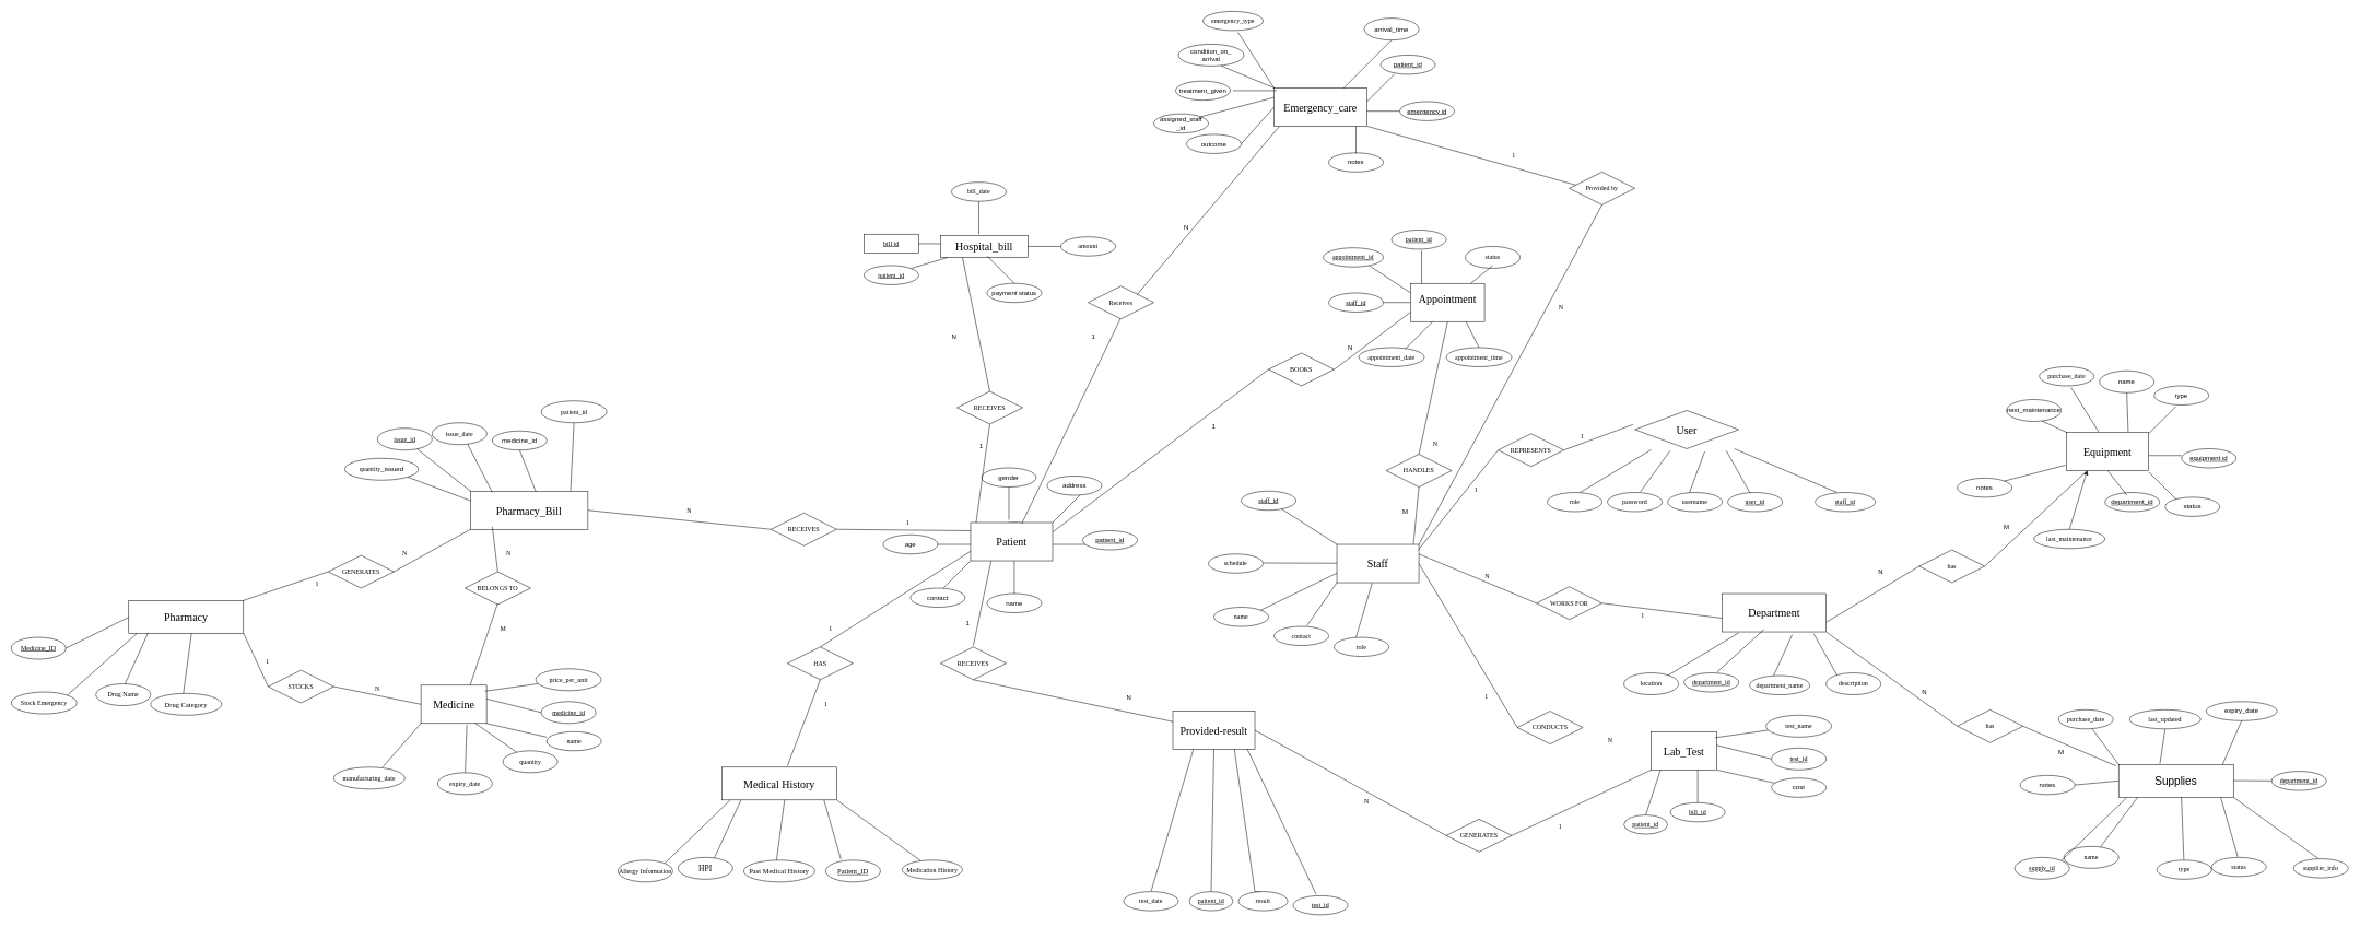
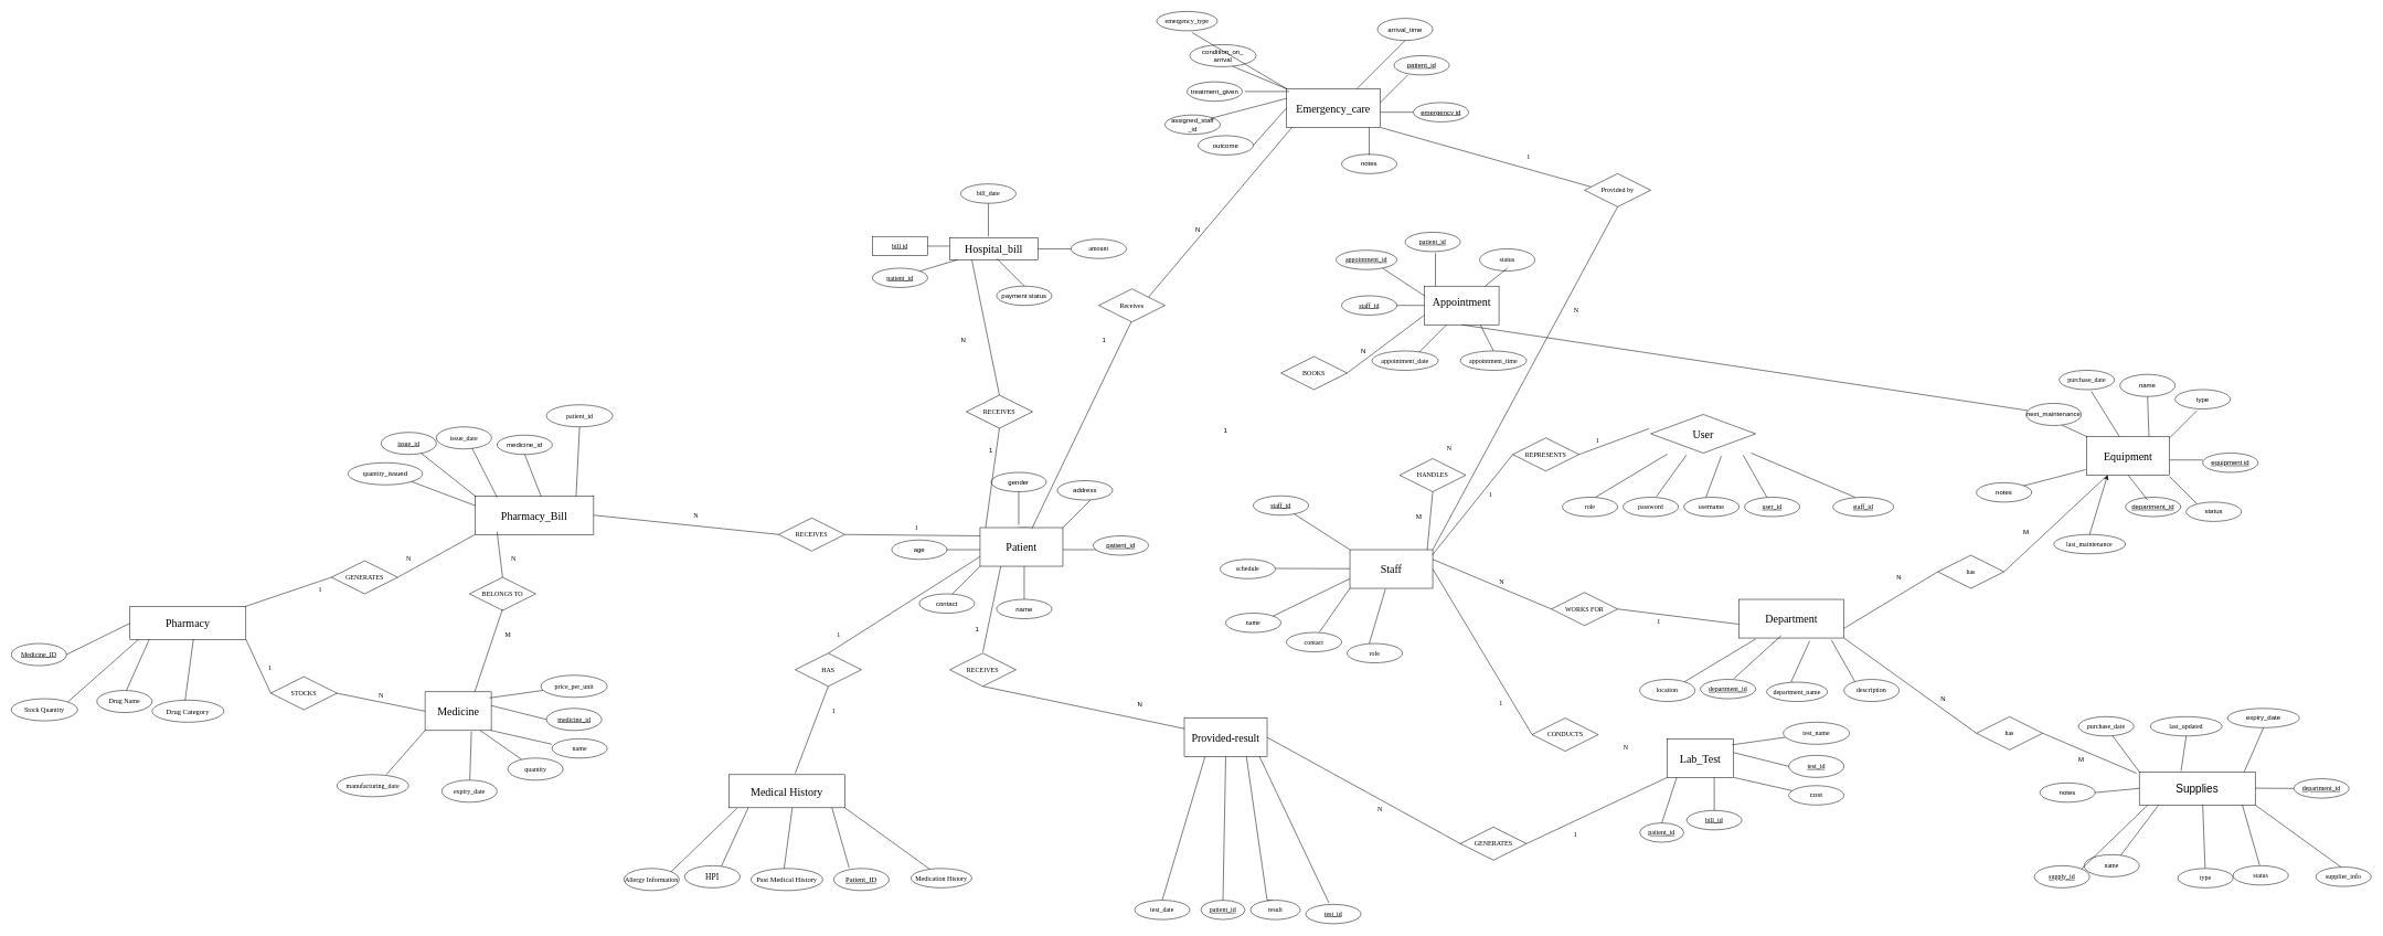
- <mxCell id="214" value="&lt;font face=&quot;Lucida Console&quot;&gt;emergency_type&lt;/font&gt;" style="ellipse;whiteSpace=wrap;html=1;align=center;" parent="1" vertex="1"><mxGeometry x="2200" y="20" width="110" height="35" as="geometry" /></mxCell>
+ <mxCell id="214" value="&lt;font face=&quot;Lucida Console&quot;&gt;emergency_type&lt;/font&gt;" style="ellipse;whiteSpace=wrap;html=1;align=center;" parent="1" vertex="1"><mxGeometry x="2095" y="20" width="110" height="35" as="geometry" /></mxCell>
- <mxCell id="105" value="" style="endArrow=none;html=1;rounded=0;exitX=0.5;exitY=1;exitDx=0;exitDy=0;entryX=0.5;entryY=0;entryDx=0;entryDy=0;" parent="1" source="2" target="101" edge="1"><mxGeometry relative="1" as="geometry"><mxPoint x="2570" y="800" as="sourcePoint" /><mxPoint x="2610" y="840" as="targetPoint" /></mxGeometry></mxCell>
+ <mxCell id="105" value="" style="endArrow=none;html=1;rounded=0;exitX=0.5;exitY=1;exitDx=0;exitDy=0;" parent="1" source="2" target="271" edge="1"><mxGeometry relative="1" as="geometry"><mxPoint x="2570" y="800" as="sourcePoint" /><mxPoint x="2610" y="840" as="targetPoint" /></mxGeometry></mxCell>
- <mxCell id="93" value="" style="endArrow=none;html=1;rounded=0;entryX=0;entryY=0.5;entryDx=0;entryDy=0;exitX=1;exitY=0.25;exitDx=0;exitDy=0;" parent="1" source="132" target="91" edge="1"><mxGeometry relative="1" as="geometry"><mxPoint x="2000" y="770" as="sourcePoint" /><mxPoint x="2380" y="705" as="targetPoint" /></mxGeometry></mxCell>
- <mxCell id="169" value="&lt;font face=&quot;Lucida Console&quot;&gt;Stock Emergency&lt;/font&gt;" style="ellipse;whiteSpace=wrap;html=1;align=center;" parent="1" vertex="1"><mxGeometry x="20" y="1265" width="120" height="40" as="geometry" /></mxCell>
+ <mxCell id="169" value="&lt;font face=&quot;Lucida Console&quot;&gt;Stock Quantity&lt;/font&gt;" style="ellipse;whiteSpace=wrap;html=1;align=center;" parent="1" vertex="1"><mxGeometry x="20" y="1265" width="120" height="40" as="geometry" /></mxCell>
